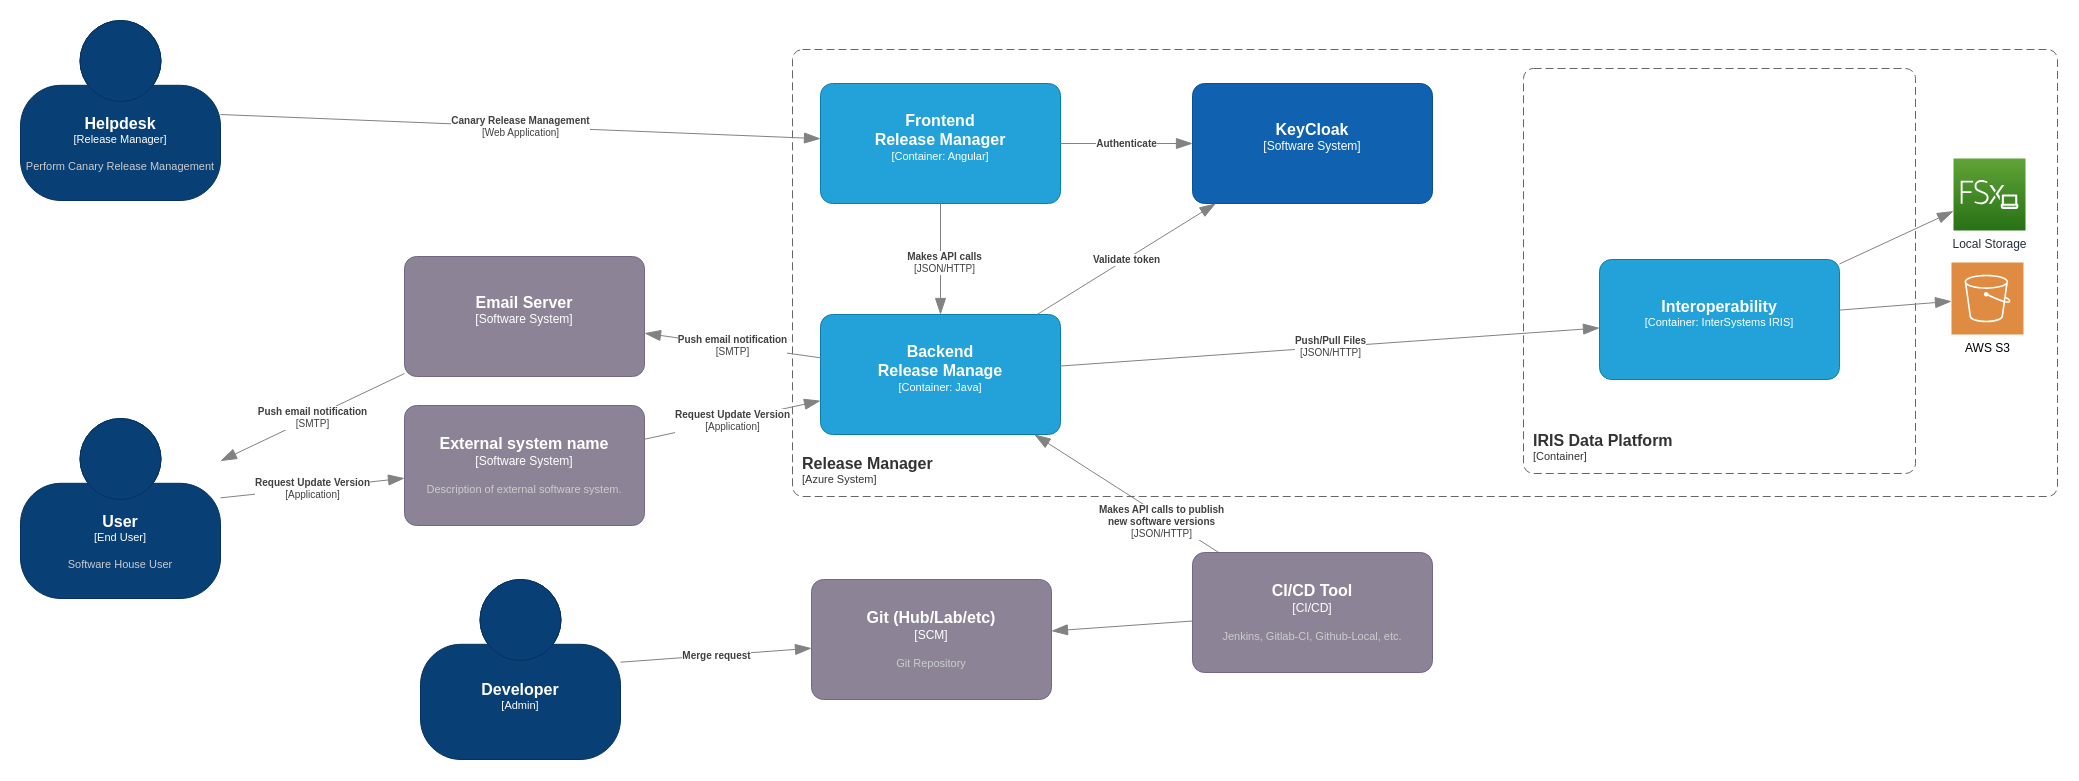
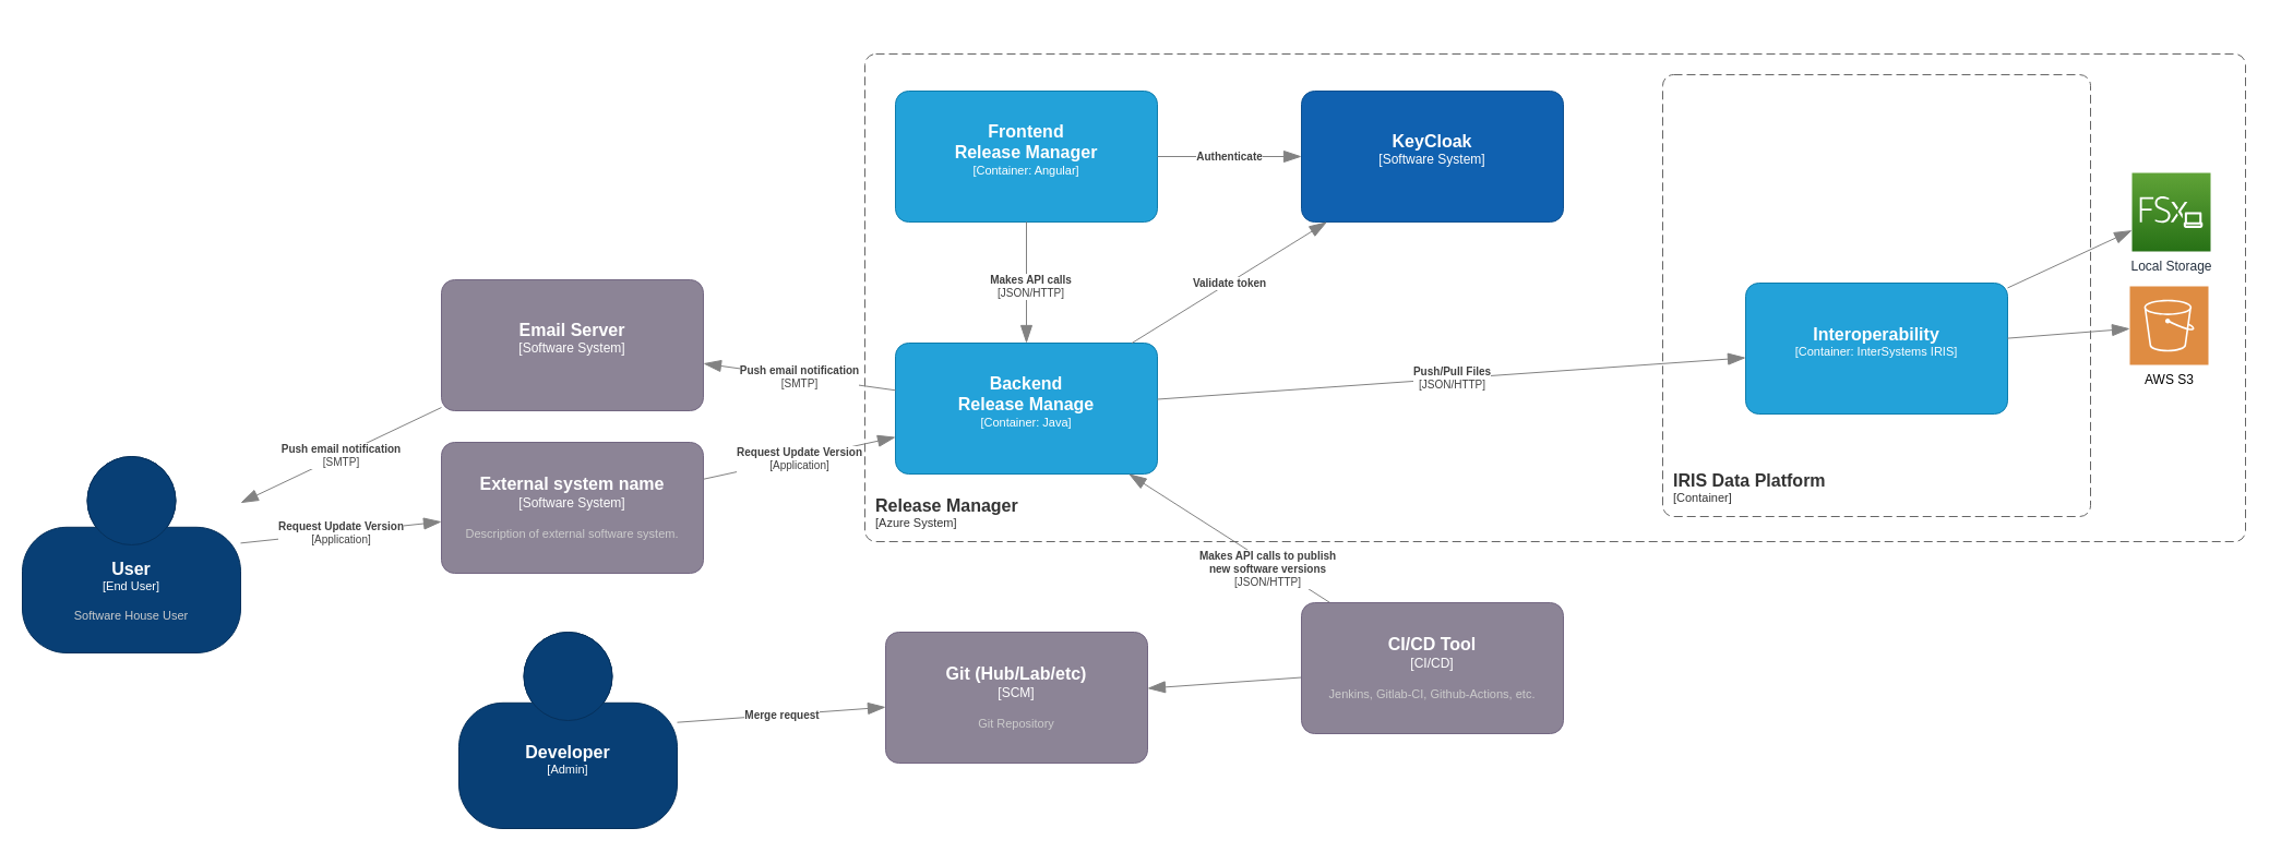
- <mxCell id="21" value="&lt;font style=&quot;font-size: 16px&quot;&gt;&lt;b&gt;Helpdesk&lt;/b&gt;&lt;/font&gt;&lt;div&gt;[Release Manager]&lt;/div&gt;&lt;br&gt;&lt;div&gt;&lt;font style=&quot;font-size: 11px&quot;&gt;&lt;font color=&quot;#cccccc&quot;&gt;Perform Canary Release Management&lt;/font&gt;&lt;/div&gt;" style="html=1;fontSize=11;dashed=0;whiteSpace=wrap;fillColor=#083F75;strokeColor=#06315C;fontColor=#ffffff;shape=mxgraph.c4.person2;align=center;metaEdit=1;points=[[0.5,0,0],[1,0.5,0],[1,0.75,0],[0.75,1,0],[0.5,1,0],[0.25,1,0],[0,0.75,0],[0,0.5,0]];resizable=0;" parent="1" vertex="1"><mxGeometry x="20" y="20" width="200" height="180" as="geometry" /></mxCell>
- <mxCell id="22" value="&lt;div style=&quot;text-align: left&quot;&gt;&lt;div style=&quot;text-align: center&quot;&gt;&lt;b&gt;Canary Release Management&lt;/b&gt;&lt;/div&gt;&lt;div style=&quot;text-align: center&quot;&gt;[Web Application]&lt;/div&gt;&lt;/div&gt;" style="endArrow=blockThin;html=1;fontSize=10;fontColor=#404040;strokeWidth=1;endFill=1;strokeColor=#828282;elbow=vertical;metaEdit=1;endSize=14;startSize=14;jumpStyle=arc;jumpSize=16;rounded=0;" parent="1" source="21" target="2" edge="1"><mxGeometry width="240" relative="1" as="geometry"><mxPoint x="452" y="343" as="sourcePoint" /><mxPoint x="692" y="343" as="targetPoint" /></mxGeometry></mxCell>
- <mxCell id="20" value="&lt;font style=&quot;font-size: 16px&quot;&gt;&lt;b&gt;CI/CD Tool&lt;/b&gt;&lt;/font&gt;&lt;div&gt;[CI/CD]&lt;/div&gt;&lt;br&gt;&lt;div&gt;&lt;font style=&quot;font-size: 11px&quot;&gt;&lt;font color=&quot;#cccccc&quot;&gt;Jenkins, Gitlab-CI, Github-Local, etc.&lt;/font&gt;&lt;/div&gt;" style="rounded=1;whiteSpace=wrap;html=1;labelBackgroundColor=none;fillColor=#8C8496;fontColor=#ffffff;align=center;arcSize=10;strokeColor=#736782;metaEdit=1;resizable=0;points=[[0.25,0,0],[0.5,0,0],[0.75,0,0],[1,0.25,0],[1,0.5,0],[1,0.75,0],[0.75,1,0],[0.5,1,0],[0.25,1,0],[0,0.75,0],[0,0.5,0],[0,0.25,0]];" parent="1" vertex="1"><mxGeometry x="1192" y="552" width="240" height="120" as="geometry" /></mxCell>
+ <mxCell id="20" value="&lt;font style=&quot;font-size: 16px&quot;&gt;&lt;b&gt;CI/CD Tool&lt;/b&gt;&lt;/font&gt;&lt;div&gt;[CI/CD]&lt;/div&gt;&lt;br&gt;&lt;div&gt;&lt;font style=&quot;font-size: 11px&quot;&gt;&lt;font color=&quot;#cccccc&quot;&gt;Jenkins, Gitlab-CI, Github-Actions, etc.&lt;/font&gt;&lt;/div&gt;" style="rounded=1;whiteSpace=wrap;html=1;labelBackgroundColor=none;fillColor=#8C8496;fontColor=#ffffff;align=center;arcSize=10;strokeColor=#736782;metaEdit=1;resizable=0;points=[[0.25,0,0],[0.5,0,0],[0.75,0,0],[1,0.25,0],[1,0.5,0],[1,0.75,0],[0.75,1,0],[0.5,1,0],[0.25,1,0],[0,0.75,0],[0,0.5,0],[0,0.25,0]];" parent="1" vertex="1"><mxGeometry x="1192" y="552" width="240" height="120" as="geometry" /></mxCell>
